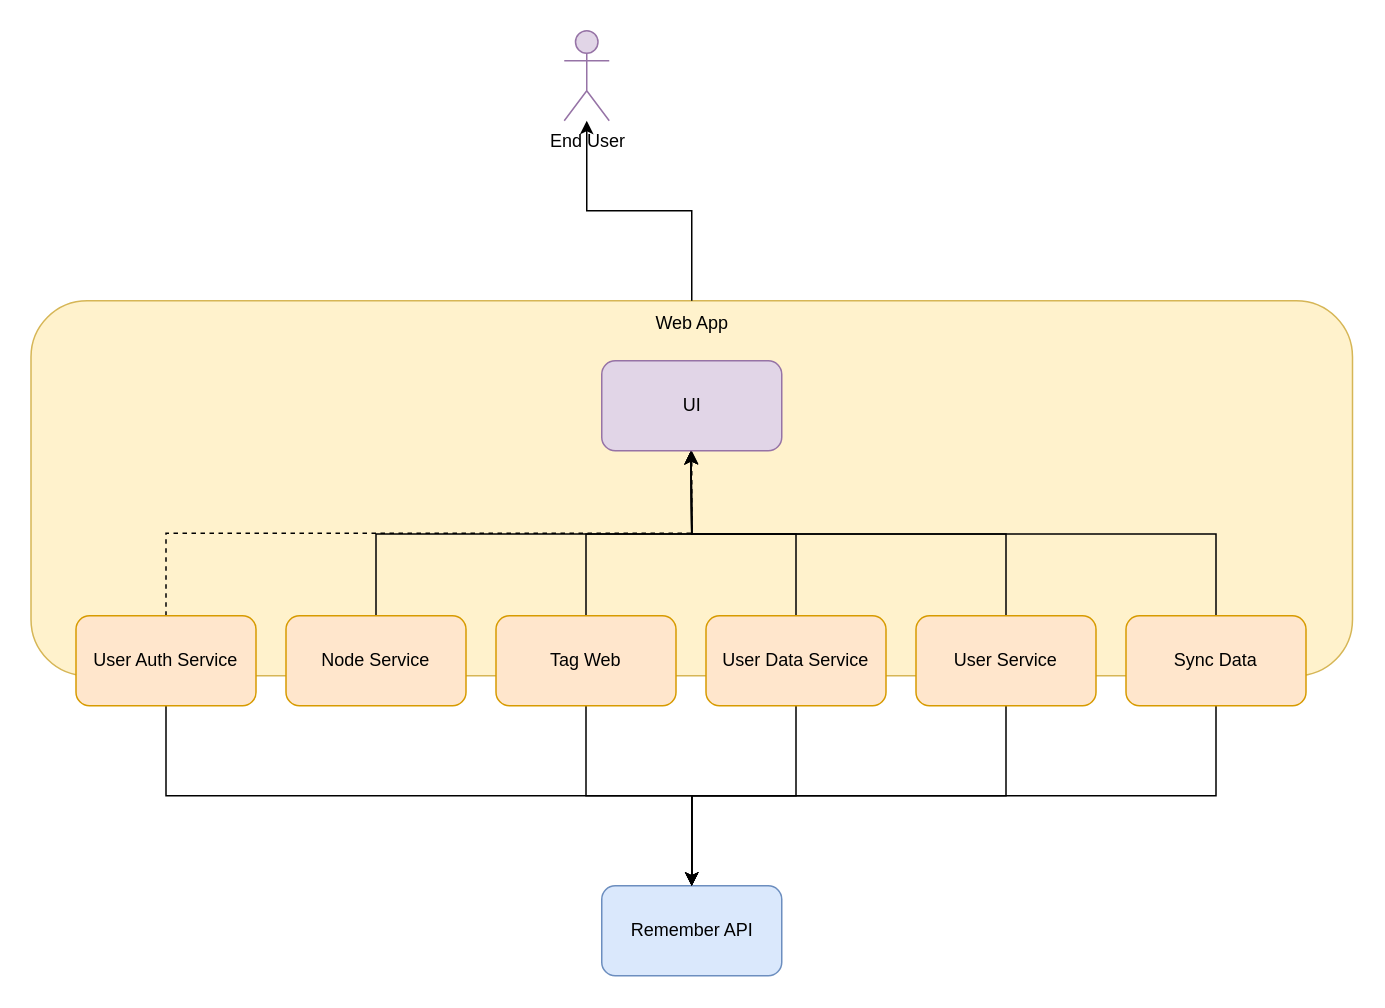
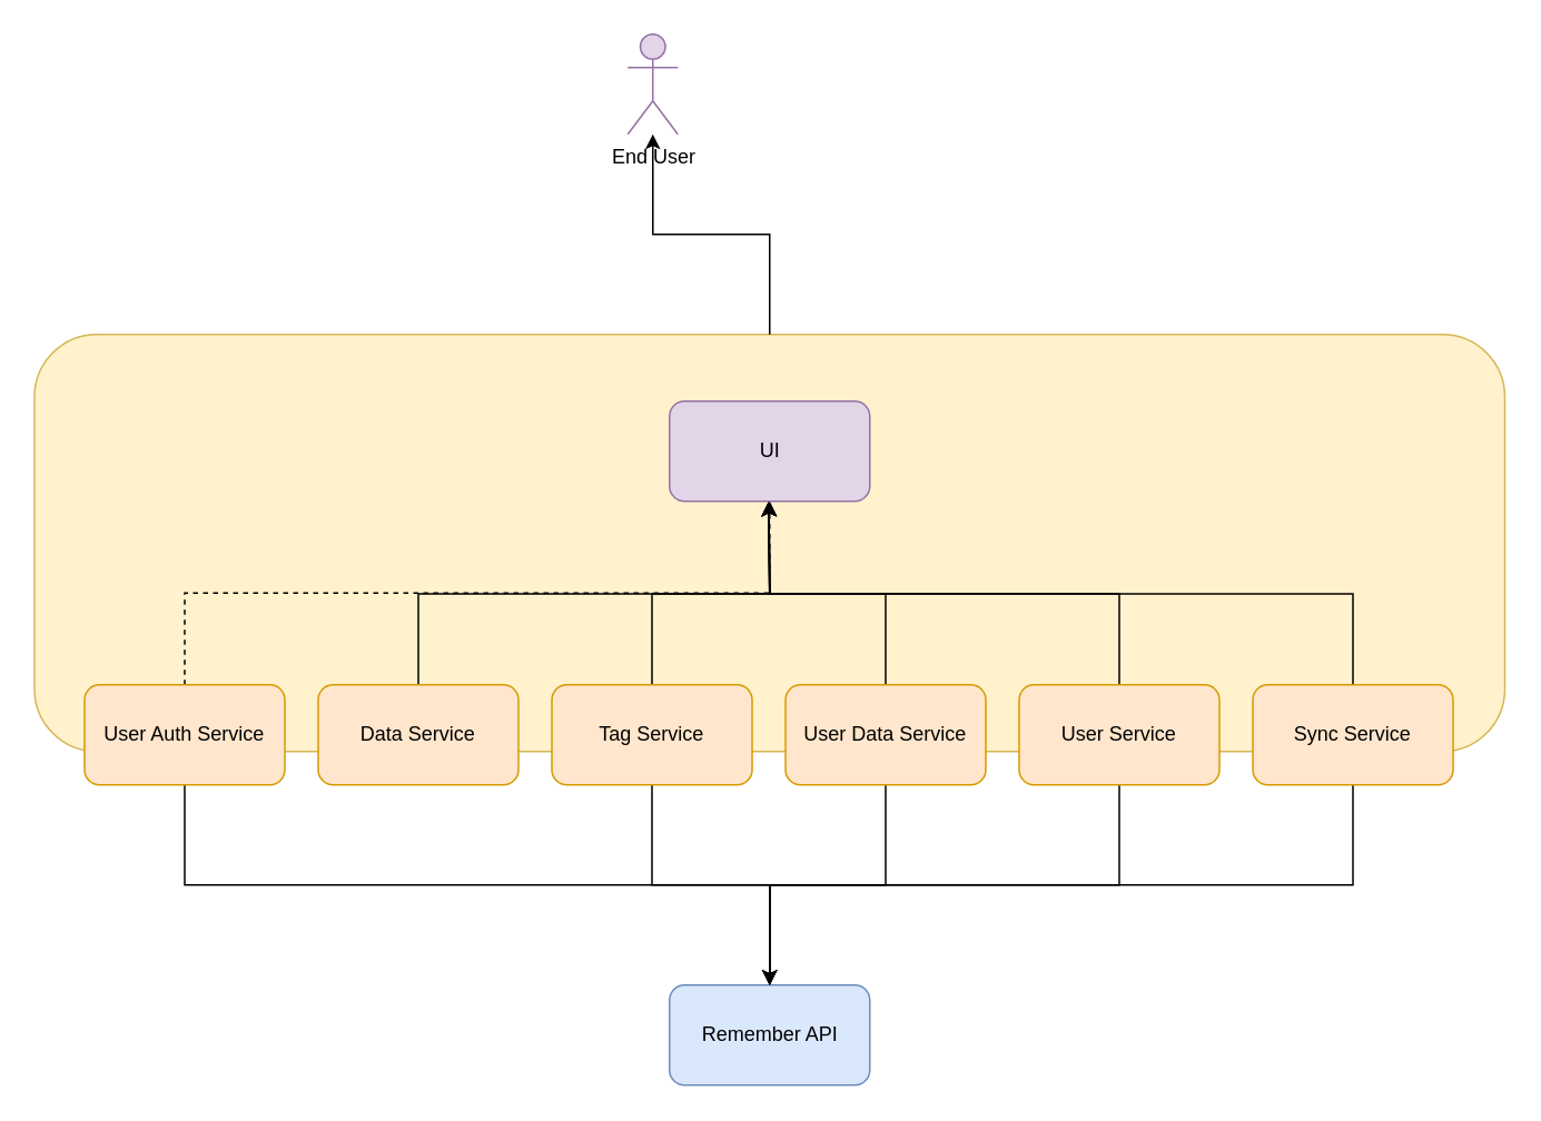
- <mxCell id="25" value="Web App" style="text;html=1;strokeColor=none;fillColor=none;align=center;verticalAlign=middle;whiteSpace=wrap;rounded=0;" parent="1" vertex="1"><mxGeometry x="430.5" y="200" width="60" height="30" as="geometry" /></mxCell>
- <mxCell id="9" value="Node Service" style="rounded=1;whiteSpace=wrap;html=1;fillColor=#ffe6cc;strokeColor=#d79b00;" parent="1" vertex="1"><mxGeometry x="190" y="410" width="120" height="60" as="geometry" /></mxCell>
+ <mxCell id="9" value="Data Service" style="rounded=1;whiteSpace=wrap;html=1;fillColor=#ffe6cc;strokeColor=#d79b00;" parent="1" vertex="1"><mxGeometry x="190" y="410" width="120" height="60" as="geometry" /></mxCell>
- <mxCell id="12" value="Tag Web" style="rounded=1;whiteSpace=wrap;html=1;fillColor=#ffe6cc;strokeColor=#d79b00;" parent="1" vertex="1"><mxGeometry x="330" y="410" width="120" height="60" as="geometry" /></mxCell>
+ <mxCell id="12" value="Tag Service" style="rounded=1;whiteSpace=wrap;html=1;fillColor=#ffe6cc;strokeColor=#d79b00;" parent="1" vertex="1"><mxGeometry x="330" y="410" width="120" height="60" as="geometry" /></mxCell>
- <mxCell id="21" value="Sync Data" style="rounded=1;whiteSpace=wrap;html=1;fillColor=#ffe6cc;strokeColor=#d79b00;" parent="1" vertex="1"><mxGeometry x="750" y="410" width="120" height="60" as="geometry" /></mxCell>
+ <mxCell id="21" value="Sync Service" style="rounded=1;whiteSpace=wrap;html=1;fillColor=#ffe6cc;strokeColor=#d79b00;" parent="1" vertex="1"><mxGeometry x="750" y="410" width="120" height="60" as="geometry" /></mxCell>
